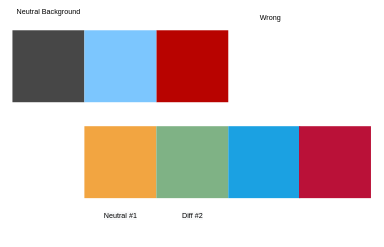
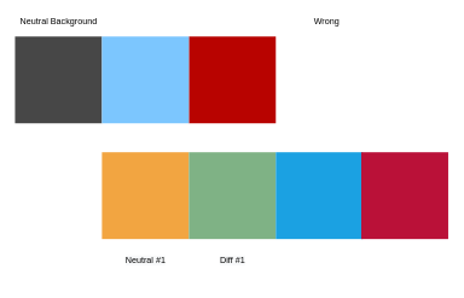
- <mxCell id="5" value="Neutral Background" style="text;html=1;align=center;verticalAlign=middle;resizable=0;points=[];autosize=1;" parent="1" vertex="1"><mxGeometry x="20" y="10" width="120" height="20" as="geometry" /></mxCell>
+ <mxCell id="5" value="Neutral Background" style="text;html=1;align=center;verticalAlign=middle;resizable=0;points=[];autosize=1;" parent="1" vertex="1"><mxGeometry x="20" y="20" width="120" height="20" as="geometry" /></mxCell>
- <mxCell id="10" value="&lt;br&gt;&lt;br&gt;&lt;span style=&quot;color: rgb(0 , 0 , 0) ; font-family: &amp;#34;helvetica&amp;#34; ; font-size: 12px ; font-style: normal ; font-weight: 400 ; letter-spacing: normal ; text-align: center ; text-indent: 0px ; text-transform: none ; word-spacing: 0px ; background-color: rgb(248 , 249 , 250) ; display: inline ; float: none&quot;&gt;Diff #2&lt;/span&gt;&lt;br&gt;" style="text;html=1;align=center;verticalAlign=middle;resizable=0;points=[];autosize=1;" parent="1" vertex="1"><mxGeometry x="295" y="320" width="50" height="50" as="geometry" /></mxCell>
+ <mxCell id="10" value="&lt;br&gt;&lt;br&gt;&lt;span style=&quot;color: rgb(0 , 0 , 0) ; font-family: &amp;#34;helvetica&amp;#34; ; font-size: 12px ; font-style: normal ; font-weight: 400 ; letter-spacing: normal ; text-align: center ; text-indent: 0px ; text-transform: none ; word-spacing: 0px ; background-color: rgb(248 , 249 , 250) ; display: inline ; float: none&quot;&gt;Diff #1&lt;/span&gt;&lt;br&gt;" style="text;html=1;align=center;verticalAlign=middle;resizable=0;points=[];autosize=1;" parent="1" vertex="1"><mxGeometry x="295" y="320" width="50" height="50" as="geometry" /></mxCell>
